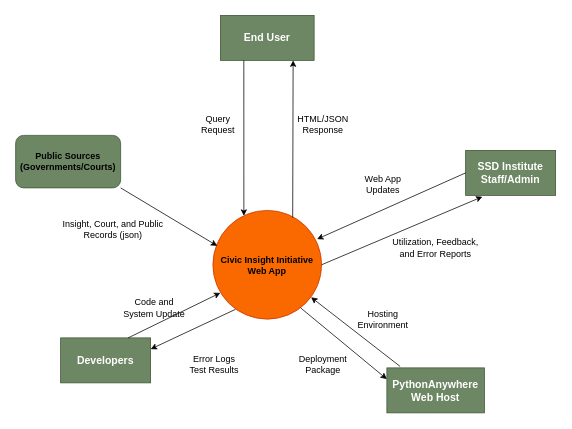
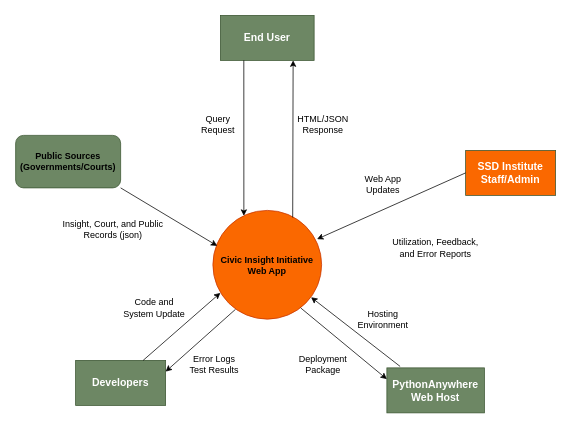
- <mxCell id="7" value="SSD Institute&lt;div&gt;Staff/Admin&lt;/div&gt;" style="rounded=0;whiteSpace=wrap;html=1;fillColor=#6d8764;fontColor=#ffffff;strokeColor=#3A5431;fontStyle=1;fontSize=14;" vertex="1" parent="1"><mxGeometry x="620" y="200" width="120" height="60" as="geometry" /></mxCell>
+ <mxCell id="7" value="SSD Institute&lt;div&gt;Staff/Admin&lt;/div&gt;" style="rounded=0;whiteSpace=wrap;html=1;fillColor=#fa6800;fontColor=#ffffff;strokeColor=#3A5431;fontStyle=1;fontSize=14;" vertex="1" parent="1"><mxGeometry x="620" y="200" width="120" height="60" as="geometry" /></mxCell>
- <mxCell id="16" value="" style="endArrow=classic;html=1;rounded=0;entryX=0.186;entryY=1.03;entryDx=0;entryDy=0;entryPerimeter=0;exitX=1;exitY=0.5;exitDx=0;exitDy=0;" edge="1" parent="1" source="3" target="7"><mxGeometry width="50" height="50" relative="1" as="geometry"><mxPoint x="360" y="250" as="sourcePoint" /><mxPoint x="410" y="200" as="targetPoint" /></mxGeometry></mxCell>
- <mxCell id="6" value="Developers" style="rounded=0;whiteSpace=wrap;html=1;fillColor=#6d8764;fontColor=#ffffff;strokeColor=#3A5431;fontStyle=1;fontSize=14;" vertex="1" parent="1"><mxGeometry x="80" y="450" width="120" height="60" as="geometry" /></mxCell>
+ <mxCell id="6" value="Developers" style="rounded=0;whiteSpace=wrap;html=1;fillColor=#6d8764;fontColor=#ffffff;strokeColor=#3A5431;fontStyle=1;fontSize=14;" vertex="1" parent="1"><mxGeometry x="100" y="480" width="120" height="60" as="geometry" /></mxCell>
